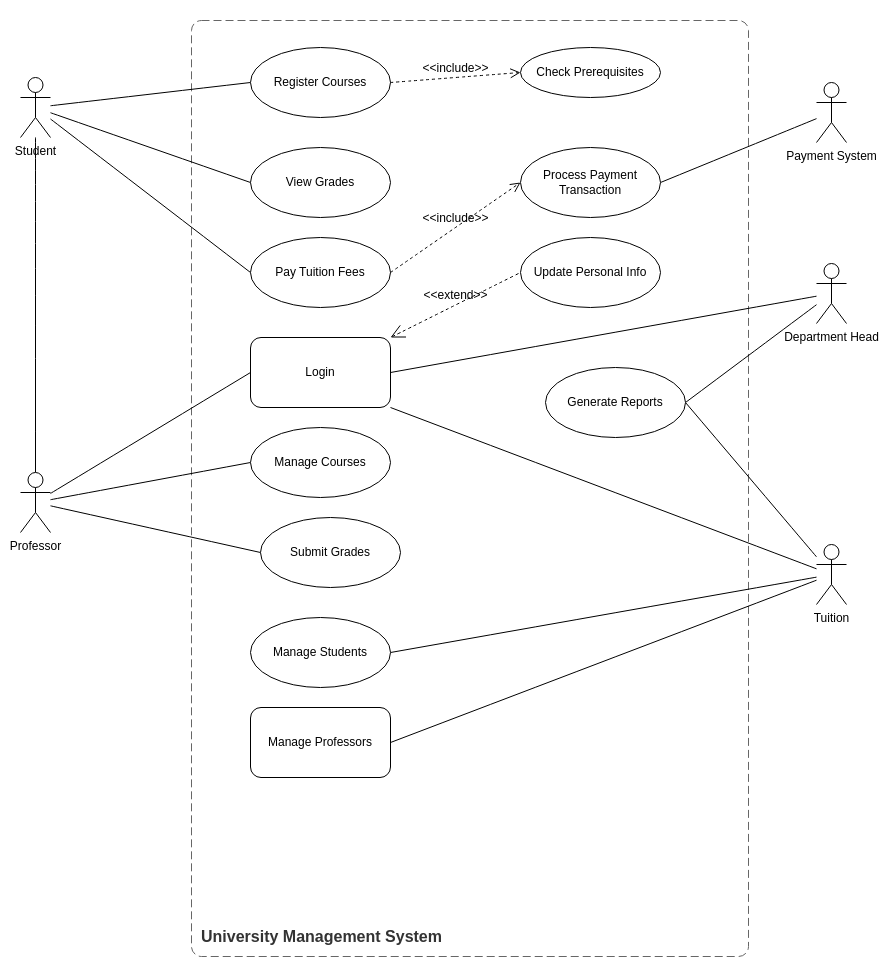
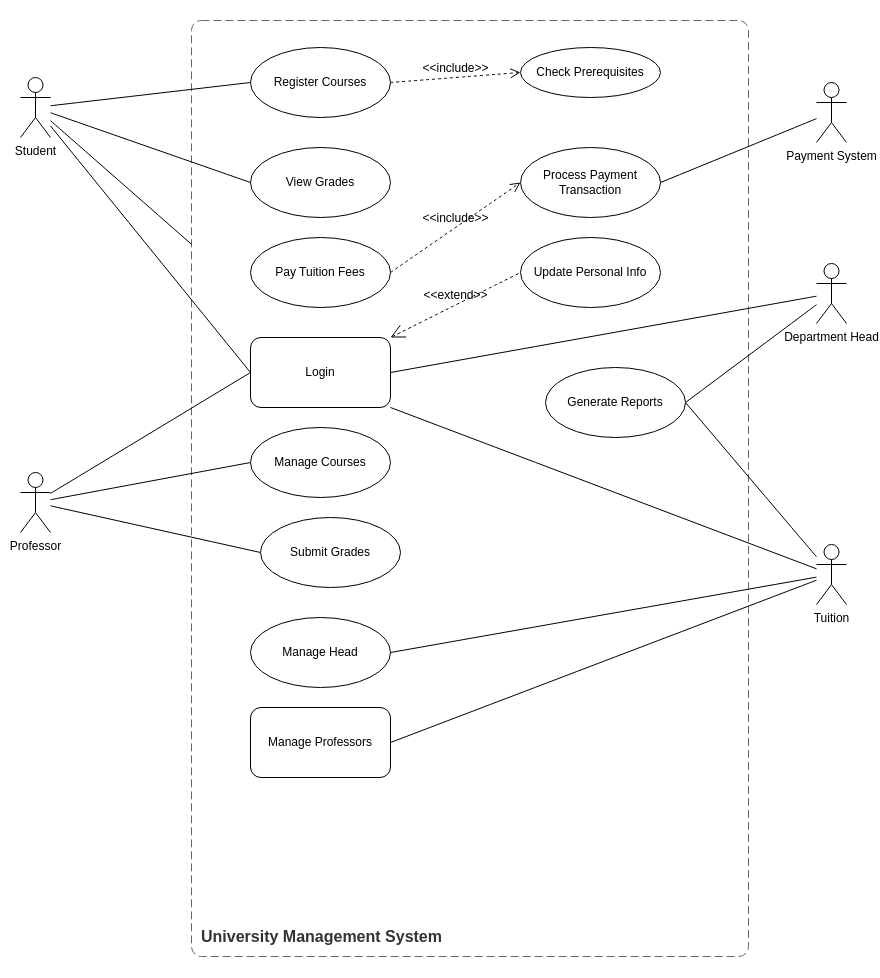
- <mxCell id="5" style="edgeStyle=none;curved=1;rounded=0;orthogonalLoop=1;jettySize=auto;html=1;entryX=0;entryY=0.5;entryDx=0;entryDy=0;fontSize=12;startSize=8;endSize=8;endArrow=none;startFill=0;" parent="1" source="7" target="24" edge="1"><mxGeometry relative="1" as="geometry" /></mxCell>
+ <mxCell id="5" style="edgeStyle=none;curved=1;rounded=0;orthogonalLoop=1;jettySize=auto;html=1;fontSize=12;startSize=8;endSize=8;endArrow=none;startFill=0;" parent="1" source="7" target="2" edge="1"><mxGeometry relative="1" as="geometry" /></mxCell>
- <mxCell id="6" style="edgeStyle=none;curved=1;rounded=0;orthogonalLoop=1;jettySize=auto;html=1;fontSize=12;startSize=8;endSize=8;endArrow=none;startFill=0;" parent="1" source="7" target="11" edge="1"><mxGeometry relative="1" as="geometry" /></mxCell>
+ <mxCell id="6" style="edgeStyle=none;curved=1;rounded=0;orthogonalLoop=1;jettySize=auto;html=1;entryX=0;entryY=0.5;entryDx=0;entryDy=0;fontSize=12;startSize=8;endSize=8;endArrow=none;startFill=0;" parent="1" source="7" target="29" edge="1"><mxGeometry relative="1" as="geometry" /></mxCell>
- <mxCell id="27" value="Manage Students" style="ellipse;whiteSpace=wrap;html=1;" parent="1" vertex="1"><mxGeometry x="250" y="617" width="140" height="70" as="geometry" /></mxCell>
+ <mxCell id="27" value="Manage Head" style="ellipse;whiteSpace=wrap;html=1;" parent="1" vertex="1"><mxGeometry x="250" y="617" width="140" height="70" as="geometry" /></mxCell>
